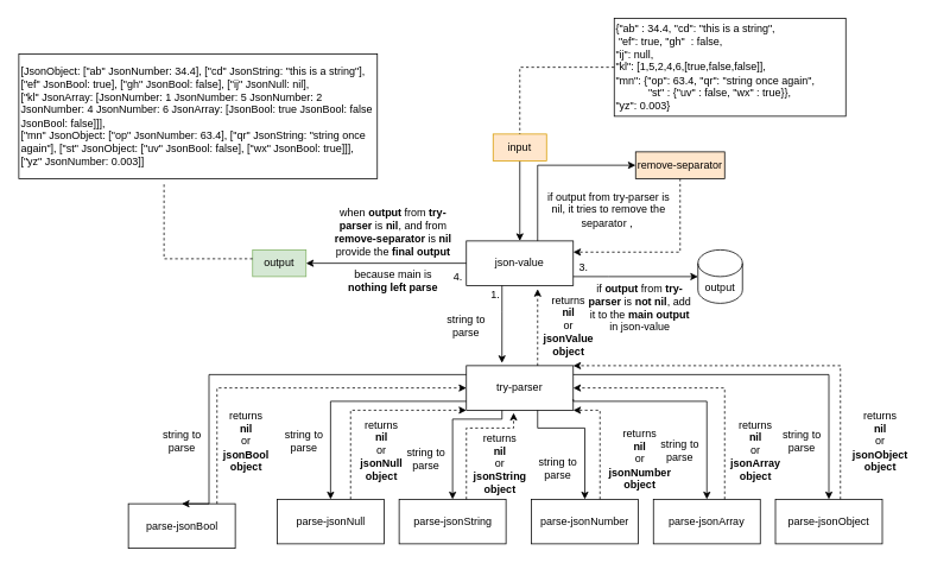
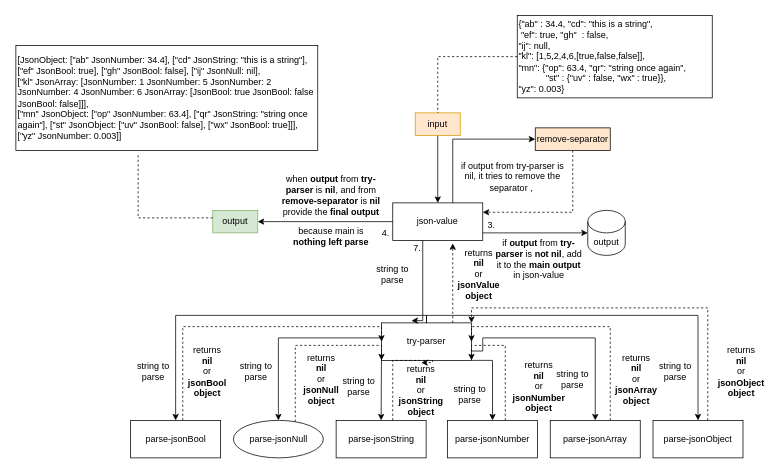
- <mxCell id="52" value="1." style="text;html=1;align=center;verticalAlign=middle;whiteSpace=wrap;rounded=0;" vertex="1" parent="1"><mxGeometry x="543.5" y="320" width="24" height="20" as="geometry" /></mxCell>
+ <mxCell id="52" value="7." style="text;html=1;align=center;verticalAlign=middle;whiteSpace=wrap;rounded=0;" vertex="1" parent="1"><mxGeometry x="543.5" y="320" width="24" height="20" as="geometry" /></mxCell>
- <mxCell id="8" value="try-parser" style="rounded=0;whiteSpace=wrap;html=1;fillColor=none;" vertex="1" parent="1"><mxGeometry x="523" y="410" width="120" height="50" as="geometry" /></mxCell>
+ <mxCell id="8" value="try-parser" style="rounded=0;whiteSpace=wrap;html=1;fillColor=none;" vertex="1" parent="1"><mxGeometry x="508" y="430" width="120" height="50" as="geometry" /></mxCell>
- <mxCell id="16" value="parse-jsonNull" style="rounded=0;whiteSpace=wrap;html=1;fillColor=none;" vertex="1" parent="1"><mxGeometry x="310.5" y="560" width="120" height="50" as="geometry" /></mxCell>
+ <mxCell id="16" value="parse-jsonNull" style="ellipse;whiteSpace=wrap;html=1;fillColor=none;" vertex="1" parent="1"><mxGeometry x="310.5" y="560" width="120" height="50" as="geometry" /></mxCell>
- <mxCell id="14" value="parse-jsonBool" style="rounded=0;whiteSpace=wrap;html=1;fillColor=none;" vertex="1" parent="1"><mxGeometry x="143.5" y="565" width="120" height="50" as="geometry" /></mxCell>
+ <mxCell id="14" value="parse-jsonBool" style="rounded=0;whiteSpace=wrap;html=1;fillColor=none;" vertex="1" parent="1"><mxGeometry x="173.5" y="560" width="120" height="50" as="geometry" /></mxCell>
